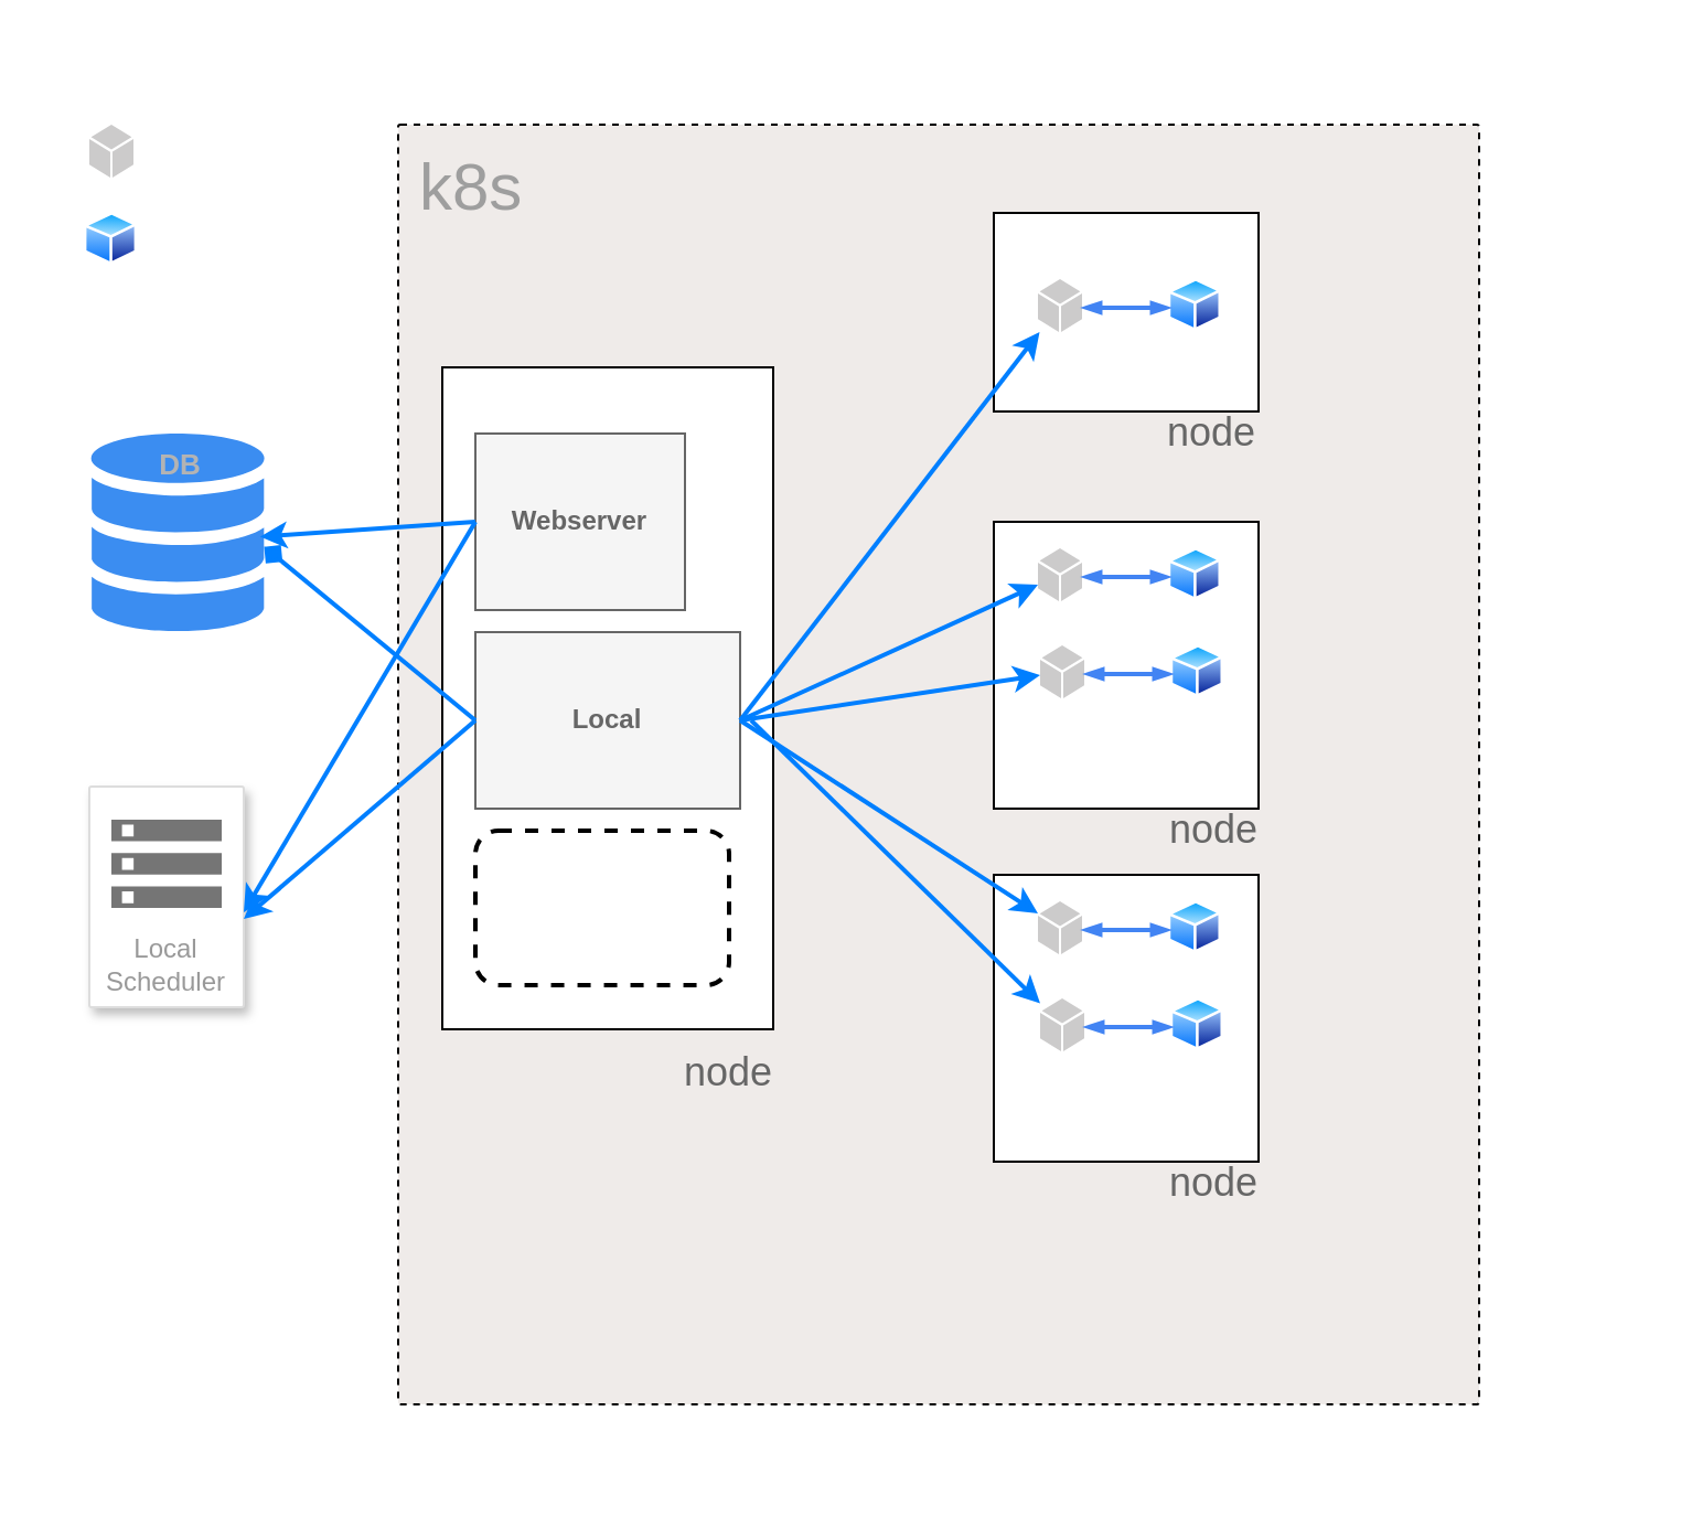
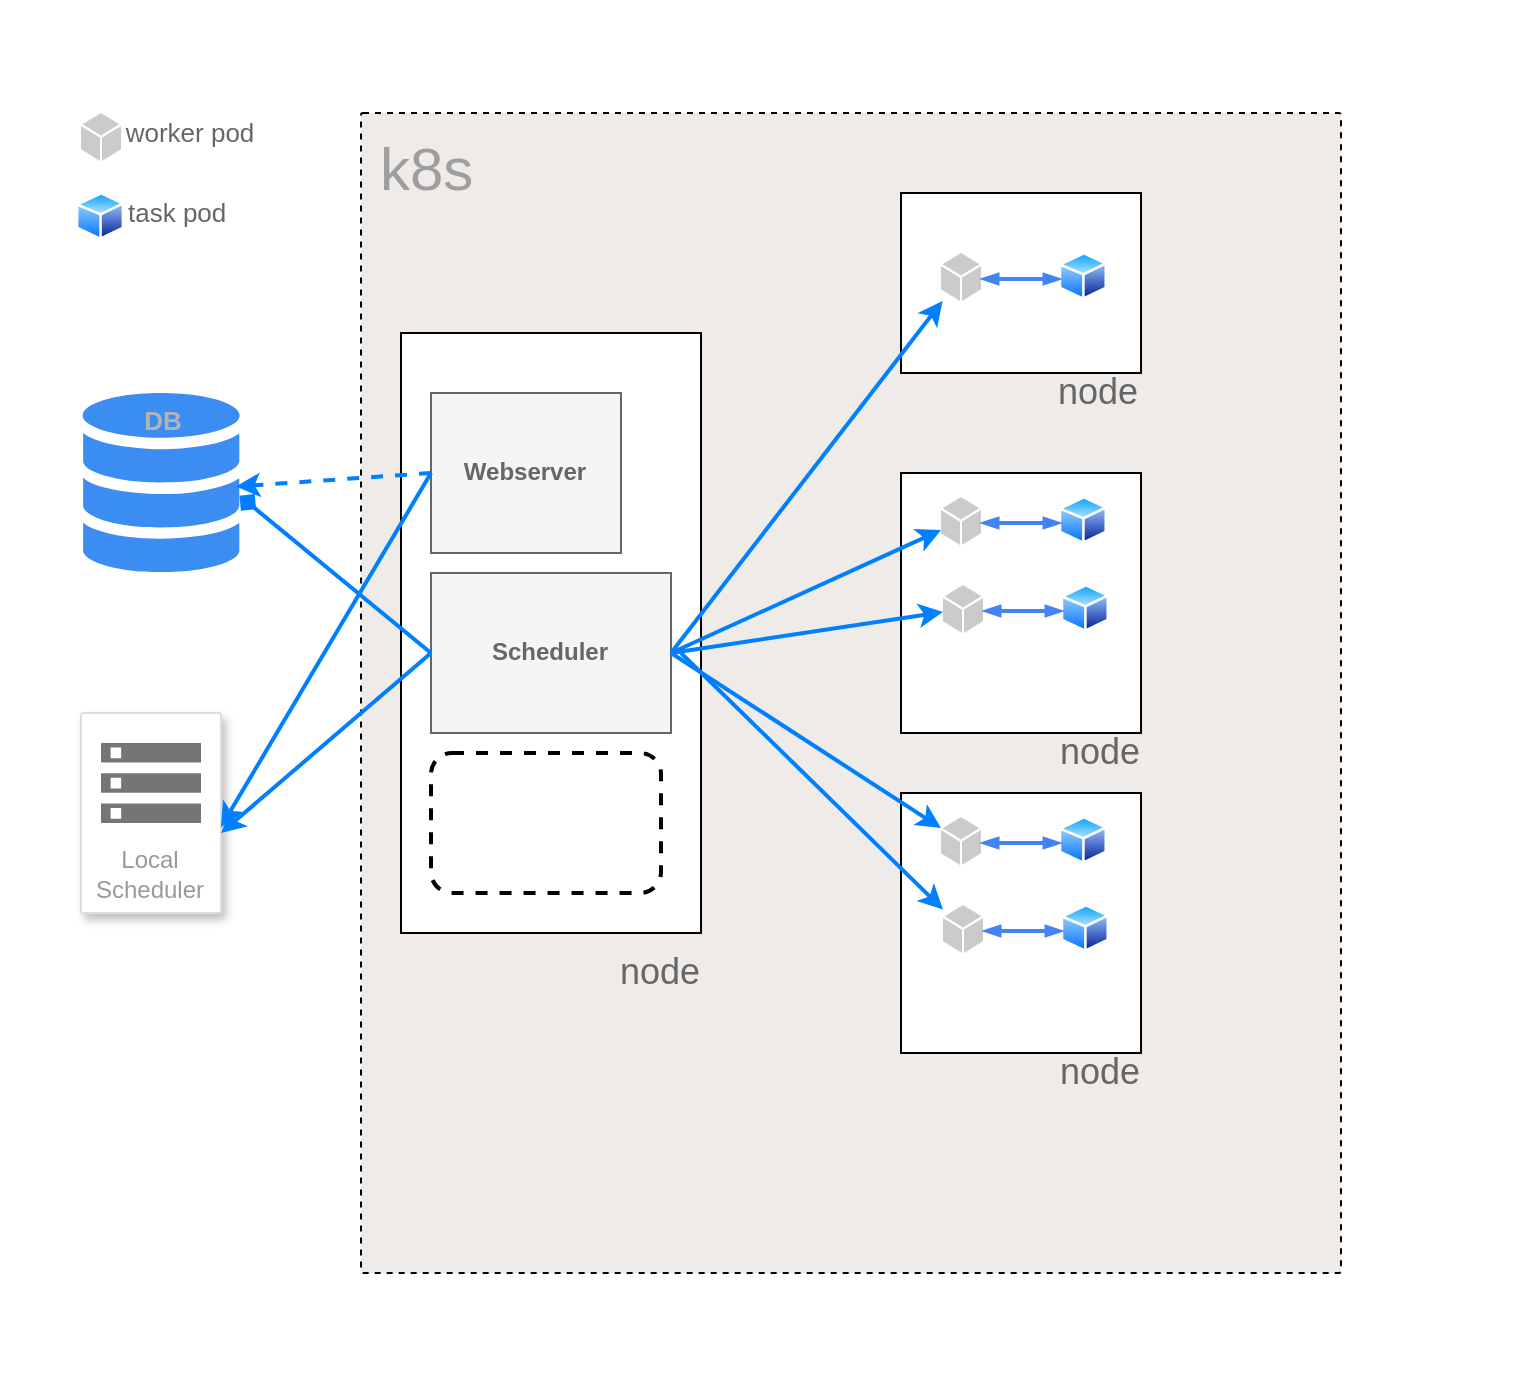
+ <mxCell id="44" value="worker pod" style="text;html=1;strokeColor=none;fillColor=none;align=center;verticalAlign=middle;whiteSpace=wrap;rounded=0;dashed=1;fontSize=13;fontColor=#666666;" vertex="1" parent="1"><mxGeometry x="60" y="56" width="70" height="20" as="geometry" /></mxCell>
+ <mxCell id="45" value="task pod" style="text;html=1;strokeColor=none;fillColor=none;align=left;verticalAlign=middle;whiteSpace=wrap;rounded=0;dashed=1;fontSize=13;fontColor=#666666;" vertex="1" parent="1"><mxGeometry x="62.25" y="96" width="70" height="20" as="geometry" /></mxCell>
- <mxCell id="35" value="" style="endArrow=classic;html=1;exitX=0;exitY=0.5;exitDx=0;exitDy=0;strokeWidth=2;strokeColor=#007FFF;entryX=0.956;entryY=0.52;entryDx=0;entryDy=0;entryPerimeter=0;" edge="1" parent="1" source="11" target="7"><mxGeometry width="50" height="50" relative="1" as="geometry"><mxPoint x="225" y="336" as="sourcePoint" /><mxPoint x="123.02" y="253" as="targetPoint" /></mxGeometry></mxCell>
+ <mxCell id="35" value="" style="endArrow=classic;html=1;exitX=0;exitY=0.5;exitDx=0;exitDy=0;strokeWidth=2;strokeColor=#007FFF;entryX=0.956;entryY=0.52;entryDx=0;entryDy=0;entryPerimeter=0;dashed=1;" edge="1" parent="1" source="11" target="7"><mxGeometry width="50" height="50" relative="1" as="geometry"><mxPoint x="225" y="336" as="sourcePoint" /><mxPoint x="123.02" y="253" as="targetPoint" /></mxGeometry></mxCell>
- <mxCell id="10" value="&lt;b&gt;&lt;font color=&quot;#666666&quot;&gt;Local&lt;/font&gt;&lt;/b&gt;" style="rounded=0;whiteSpace=wrap;html=1;fillColor=#f5f5f5;strokeColor=#666666;" parent="1" vertex="1"><mxGeometry x="215" y="286" width="120" height="80" as="geometry" /></mxCell>
+ <mxCell id="10" value="&lt;b&gt;&lt;font color=&quot;#666666&quot;&gt;Scheduler&lt;/font&gt;&lt;/b&gt;" style="rounded=0;whiteSpace=wrap;html=1;fillColor=#f5f5f5;strokeColor=#666666;" parent="1" vertex="1"><mxGeometry x="215" y="286" width="120" height="80" as="geometry" /></mxCell>
